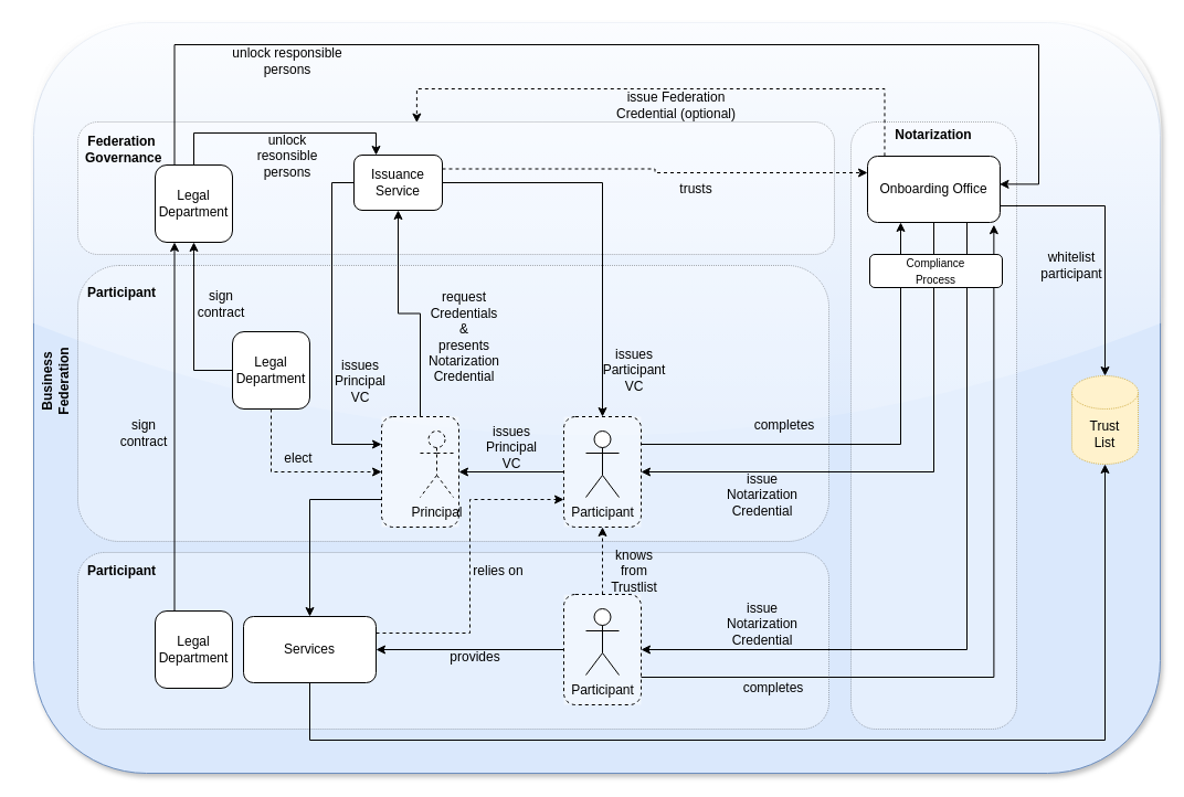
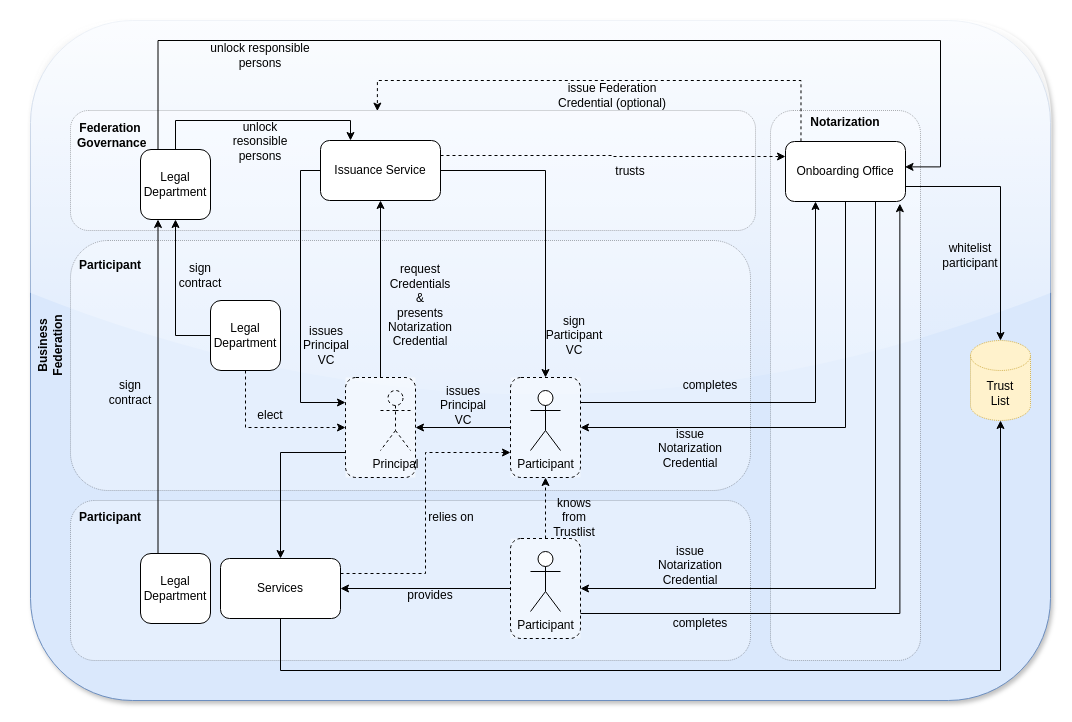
- <mxCell id="18" value="Issuance Service" style="rounded=1;whiteSpace=wrap;html=1;" parent="1" vertex="1"><mxGeometry x="320" y="140" width="80" height="50" as="geometry" /></mxCell>
+ <mxCell id="18" value="Issuance Service" style="rounded=1;whiteSpace=wrap;html=1;" parent="1" vertex="1"><mxGeometry x="320" y="140" width="120" height="60" as="geometry" /></mxCell>
- <mxCell id="37" value="whitelist participant" style="text;html=1;strokeColor=none;fillColor=none;align=center;verticalAlign=middle;whiteSpace=wrap;rounded=0;dashed=1;" parent="1" vertex="1"><mxGeometry x="930" y="225" width="80" height="30" as="geometry" /></mxCell>
+ <mxCell id="37" value="whitelist participant" style="text;html=1;strokeColor=none;fillColor=none;align=center;verticalAlign=middle;whiteSpace=wrap;rounded=0;dashed=1;" parent="1" vertex="1"><mxGeometry x="930" y="240" width="80" height="30" as="geometry" /></mxCell>
- <mxCell id="54" value="&lt;font style=&quot;font-size: 10px;&quot;&gt;Compliance &lt;br&gt;Process&lt;/font&gt;" style="rounded=1;whiteSpace=wrap;html=1;" parent="1" vertex="1"><mxGeometry x="787" y="230" width="120" height="30" as="geometry" /></mxCell>
- <mxCell id="21" value="issues&lt;br&gt;Participant&lt;br&gt;VC" style="text;html=1;strokeColor=none;fillColor=none;align=center;verticalAlign=middle;whiteSpace=wrap;rounded=0;dashed=1;" parent="1" vertex="1"><mxGeometry x="544" y="320" width="60" height="30" as="geometry" /></mxCell>
+ <mxCell id="21" value="sign&lt;br&gt;Participant&lt;br&gt;VC" style="text;html=1;strokeColor=none;fillColor=none;align=center;verticalAlign=middle;whiteSpace=wrap;rounded=0;dashed=1;" parent="1" vertex="1"><mxGeometry x="544" y="320" width="60" height="30" as="geometry" /></mxCell>
